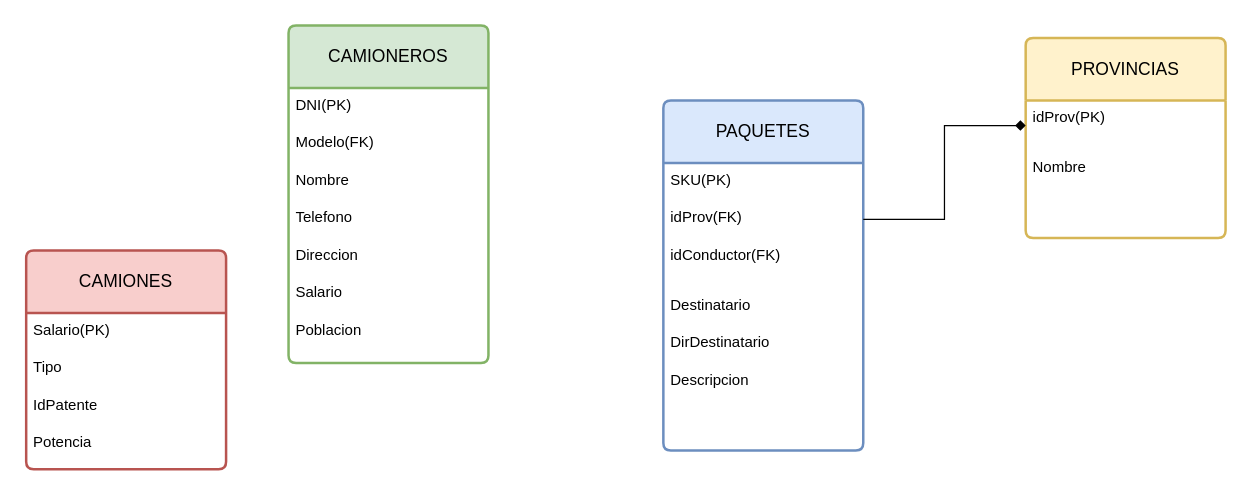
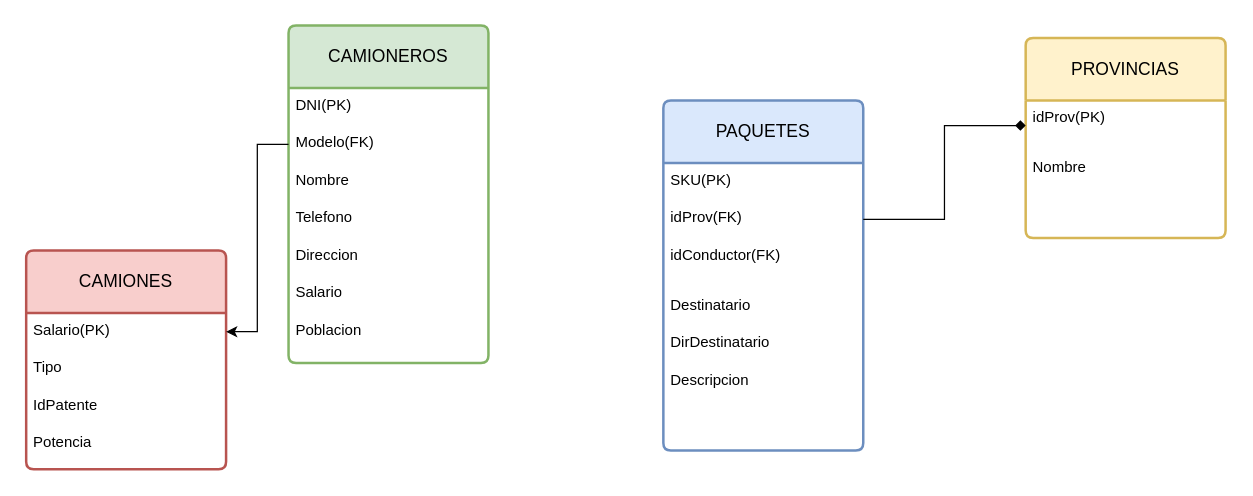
+ <mxCell id="26" style="edgeStyle=orthogonalEdgeStyle;rounded=0;orthogonalLoop=1;jettySize=auto;html=1;" edge="1" parent="1" source="4" target="11"><mxGeometry relative="1" as="geometry" /></mxCell>
